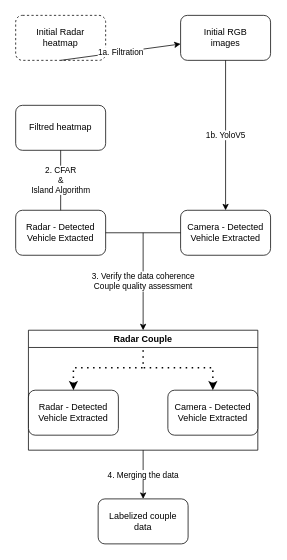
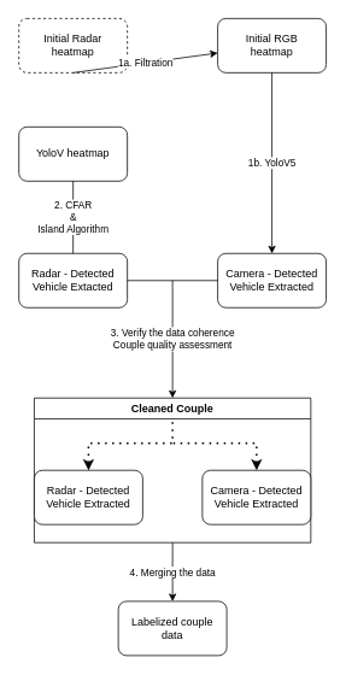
- <mxCell id="2" value="Initial RGB&lt;br&gt;images" style="rounded=1;whiteSpace=wrap;html=1;" parent="1" vertex="1"><mxGeometry x="240" y="20" width="120" height="60" as="geometry" /></mxCell>
+ <mxCell id="2" value="Initial RGB&lt;br&gt;heatmap" style="rounded=1;whiteSpace=wrap;html=1;" parent="1" vertex="1"><mxGeometry x="240" y="20" width="120" height="60" as="geometry" /></mxCell>
- <mxCell id="6" value="Filtred heatmap" style="rounded=1;whiteSpace=wrap;html=1;" vertex="1" parent="1"><mxGeometry x="20" y="140" width="120" height="60" as="geometry" /></mxCell>
+ <mxCell id="6" value="YoloV heatmap" style="rounded=1;whiteSpace=wrap;html=1;" vertex="1" parent="1"><mxGeometry x="20" y="140" width="120" height="60" as="geometry" /></mxCell>
- <mxCell id="14" value="Radar Couple" style="swimlane;whiteSpace=wrap;html=1;" vertex="1" parent="1"><mxGeometry x="37" y="440" width="306" height="160" as="geometry" /></mxCell>
+ <mxCell id="14" value="Cleaned Couple" style="swimlane;whiteSpace=wrap;html=1;" vertex="1" parent="1"><mxGeometry x="37" y="440" width="306" height="160" as="geometry" /></mxCell>
